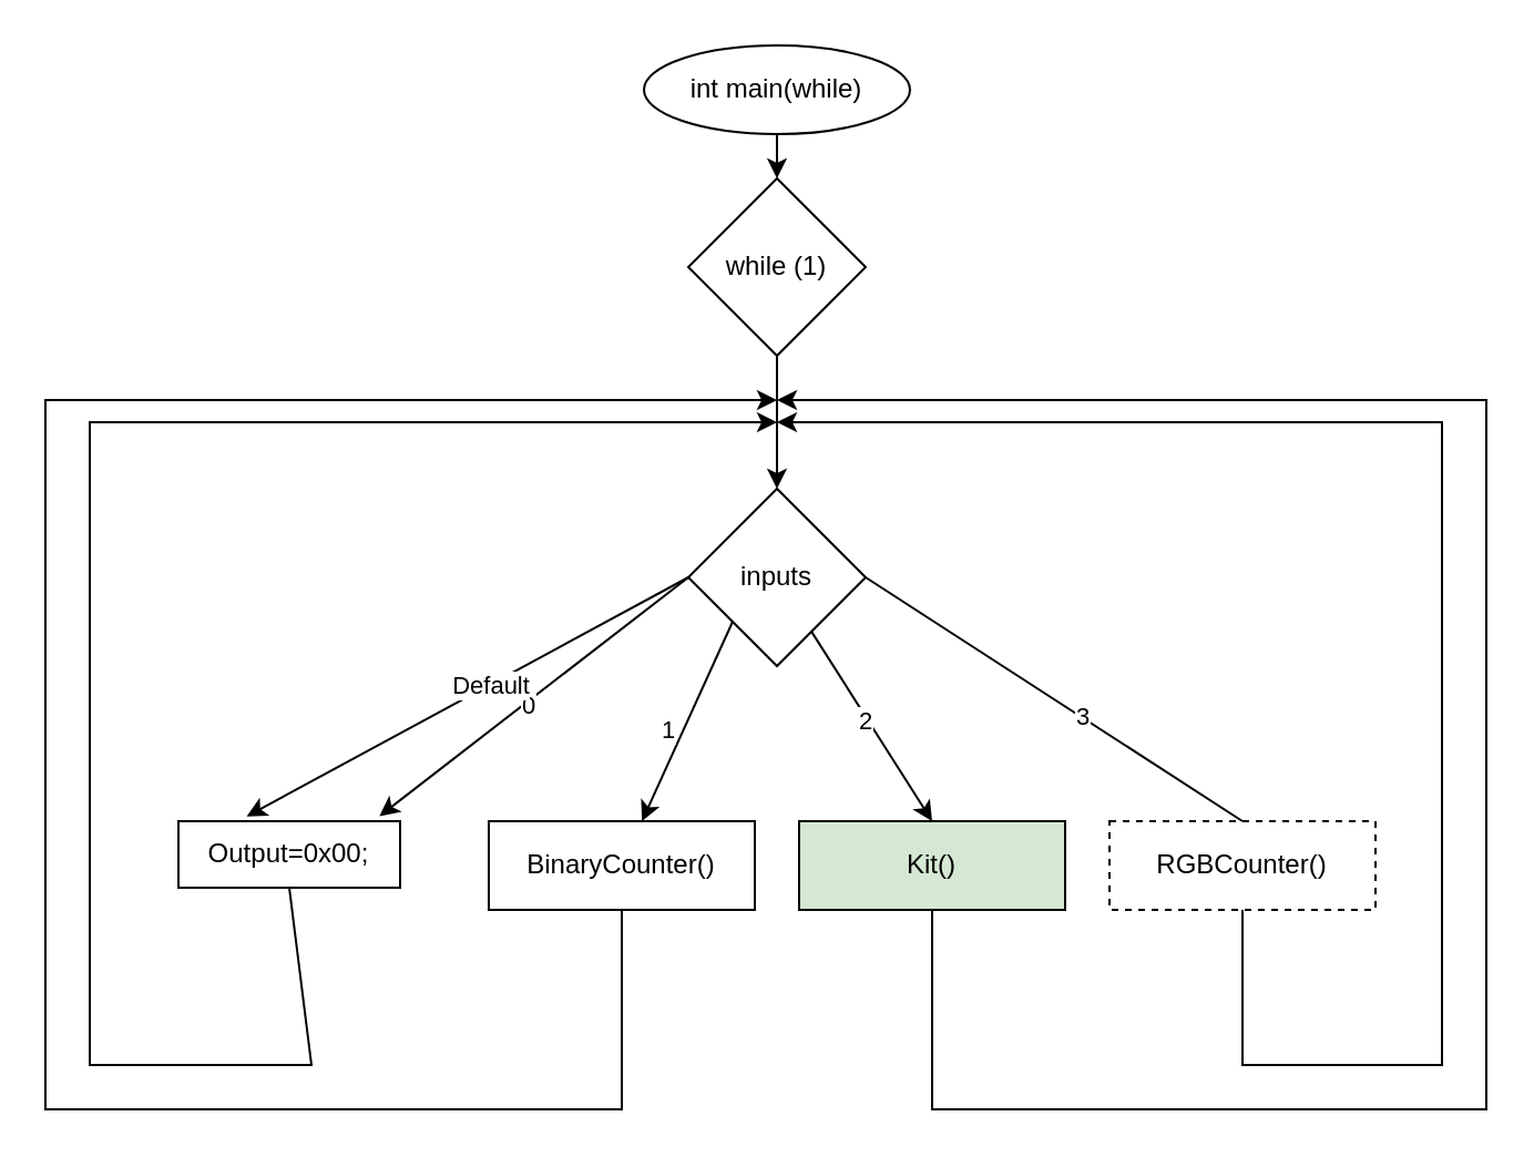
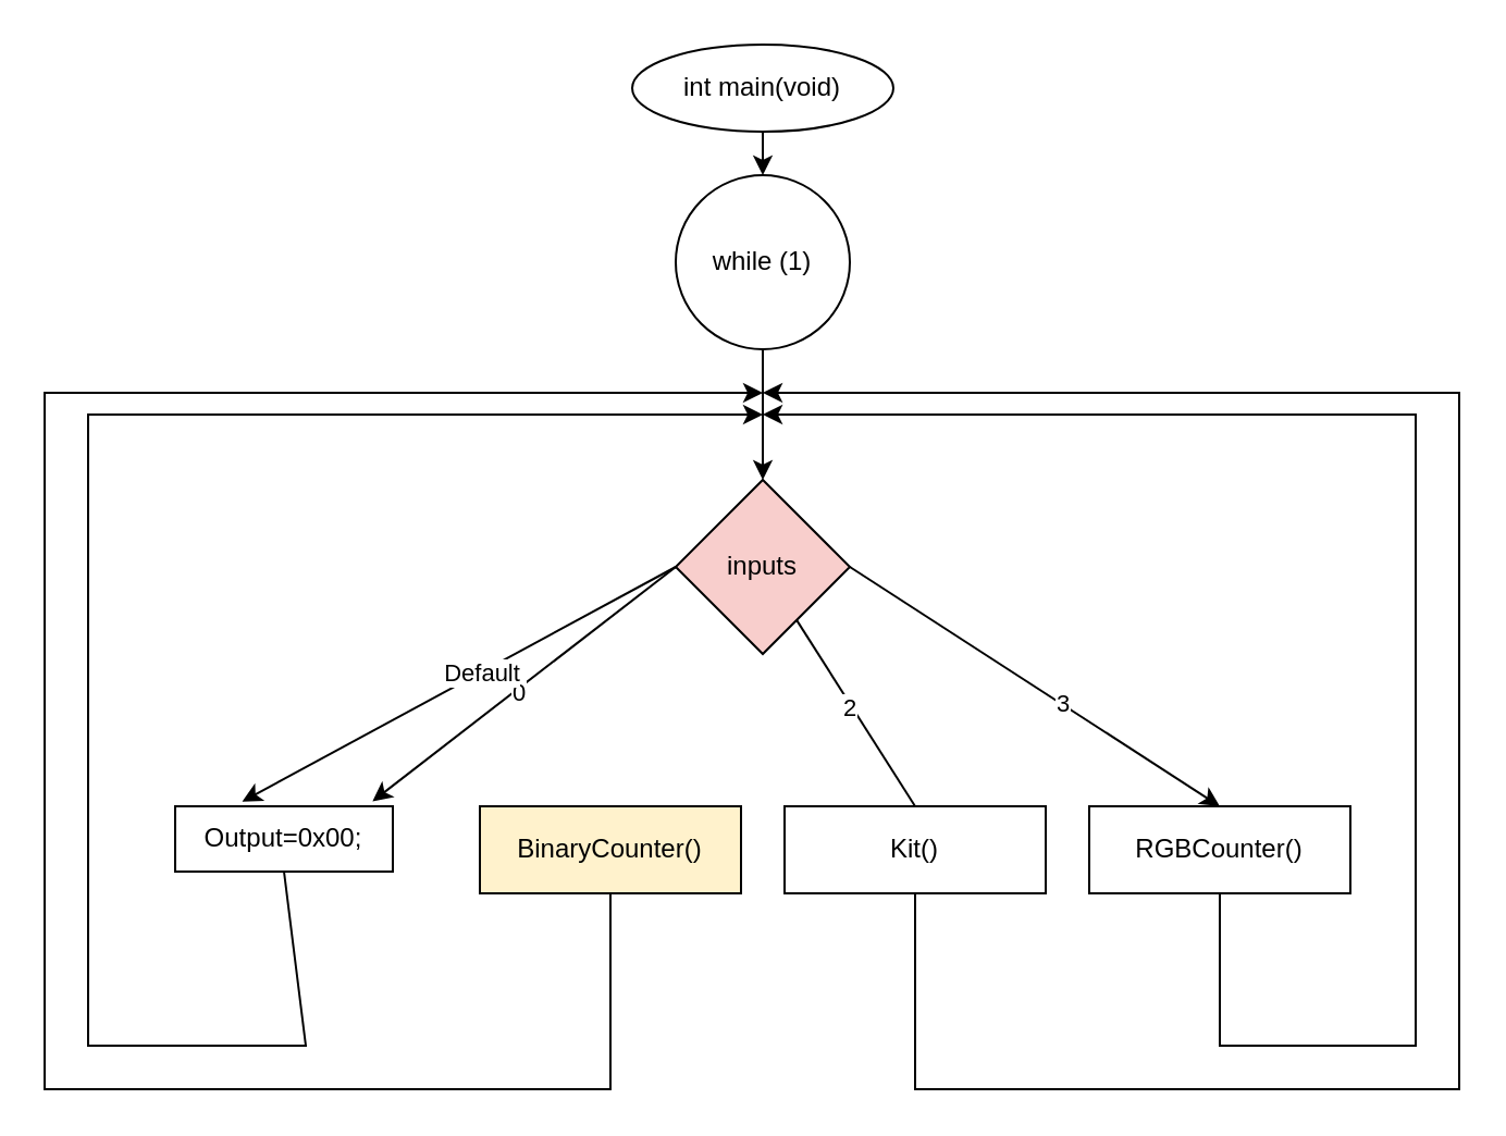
- <mxCell id="2" value="int main(while)" style="ellipse;whiteSpace=wrap;html=1;" vertex="1" parent="1"><mxGeometry x="290" y="20" width="120" height="40" as="geometry" /></mxCell>
+ <mxCell id="2" value="int main(void)" style="ellipse;whiteSpace=wrap;html=1;" vertex="1" parent="1"><mxGeometry x="290" y="20" width="120" height="40" as="geometry" /></mxCell>
- <mxCell id="3" value="while (1)" style="rhombus;whiteSpace=wrap;html=1;" vertex="1" parent="1"><mxGeometry x="310" y="80" width="80" height="80" as="geometry" /></mxCell>
+ <mxCell id="3" value="while (1)" style="ellipse;whiteSpace=wrap;html=1;" vertex="1" parent="1"><mxGeometry x="310" y="80" width="80" height="80" as="geometry" /></mxCell>
- <mxCell id="6" value="inputs" style="rhombus;whiteSpace=wrap;html=1;" vertex="1" parent="1"><mxGeometry x="310" y="220" width="80" height="80" as="geometry" /></mxCell>
+ <mxCell id="6" value="inputs" style="rhombus;whiteSpace=wrap;html=1;fillColor=#f8cecc;" vertex="1" parent="1"><mxGeometry x="310" y="220" width="80" height="80" as="geometry" /></mxCell>
- <mxCell id="15" value="" style="endArrow=classic;html=1;rounded=0;exitX=0;exitY=1;exitDx=0;exitDy=0;" edge="1" parent="1" source="6" target="12"><mxGeometry width="50" height="50" relative="1" as="geometry"><mxPoint x="370" y="350" as="sourcePoint" /><mxPoint x="420" y="300" as="targetPoint" /></mxGeometry></mxCell>
- <mxCell id="16" value="1" style="edgeLabel;html=1;align=center;verticalAlign=middle;resizable=0;points=[];" vertex="1" connectable="0" parent="15"><mxGeometry x="0.047" y="3" relative="1" as="geometry"><mxPoint x="-11" as="offset" /></mxGeometry></mxCell>
- <mxCell id="17" value="" style="endArrow=classic;html=1;rounded=0;entryX=0.5;entryY=0;entryDx=0;entryDy=0;" edge="1" parent="1" source="6" target="13"><mxGeometry width="50" height="50" relative="1" as="geometry"><mxPoint x="370" y="350" as="sourcePoint" /><mxPoint x="420" y="300" as="targetPoint" /></mxGeometry></mxCell>
+ <mxCell id="17" value="" style="endArrow=none;html=1;rounded=0;entryX=0.5;entryY=0;entryDx=0;entryDy=0;" edge="1" parent="1" source="6" target="13"><mxGeometry width="50" height="50" relative="1" as="geometry"><mxPoint x="370" y="350" as="sourcePoint" /><mxPoint x="420" y="300" as="targetPoint" /></mxGeometry></mxCell>
- <mxCell id="19" value="" style="endArrow=none;html=1;rounded=0;exitX=1;exitY=0.5;exitDx=0;exitDy=0;entryX=0.5;entryY=0;entryDx=0;entryDy=0;" edge="1" parent="1" source="6" target="14"><mxGeometry width="50" height="50" relative="1" as="geometry"><mxPoint x="370" y="350" as="sourcePoint" /><mxPoint x="420" y="300" as="targetPoint" /></mxGeometry></mxCell>
+ <mxCell id="19" value="" style="endArrow=classic;html=1;rounded=0;exitX=1;exitY=0.5;exitDx=0;exitDy=0;entryX=0.5;entryY=0;entryDx=0;entryDy=0;" edge="1" parent="1" source="6" target="14"><mxGeometry width="50" height="50" relative="1" as="geometry"><mxPoint x="370" y="350" as="sourcePoint" /><mxPoint x="420" y="300" as="targetPoint" /></mxGeometry></mxCell>
- <mxCell id="12" value="BinaryCounter()" style="rounded=0;whiteSpace=wrap;html=1;" vertex="1" parent="1"><mxGeometry x="220" y="370" width="120" height="40" as="geometry" /></mxCell>
+ <mxCell id="12" value="BinaryCounter()" style="rounded=0;whiteSpace=wrap;html=1;fillColor=#fff2cc;" vertex="1" parent="1"><mxGeometry x="220" y="370" width="120" height="40" as="geometry" /></mxCell>
- <mxCell id="13" value="Kit()" style="rounded=0;whiteSpace=wrap;html=1;fillColor=#d5e8d4;" vertex="1" parent="1"><mxGeometry x="360" y="370" width="120" height="40" as="geometry" /></mxCell>
+ <mxCell id="13" value="Kit()" style="rounded=0;whiteSpace=wrap;html=1;" vertex="1" parent="1"><mxGeometry x="360" y="370" width="120" height="40" as="geometry" /></mxCell>
- <mxCell id="14" value="RGBCounter()" style="rounded=0;whiteSpace=wrap;html=1;dashed=1;" vertex="1" parent="1"><mxGeometry x="500" y="370" width="120" height="40" as="geometry" /></mxCell>
+ <mxCell id="14" value="RGBCounter()" style="rounded=0;whiteSpace=wrap;html=1;" vertex="1" parent="1"><mxGeometry x="500" y="370" width="120" height="40" as="geometry" /></mxCell>
